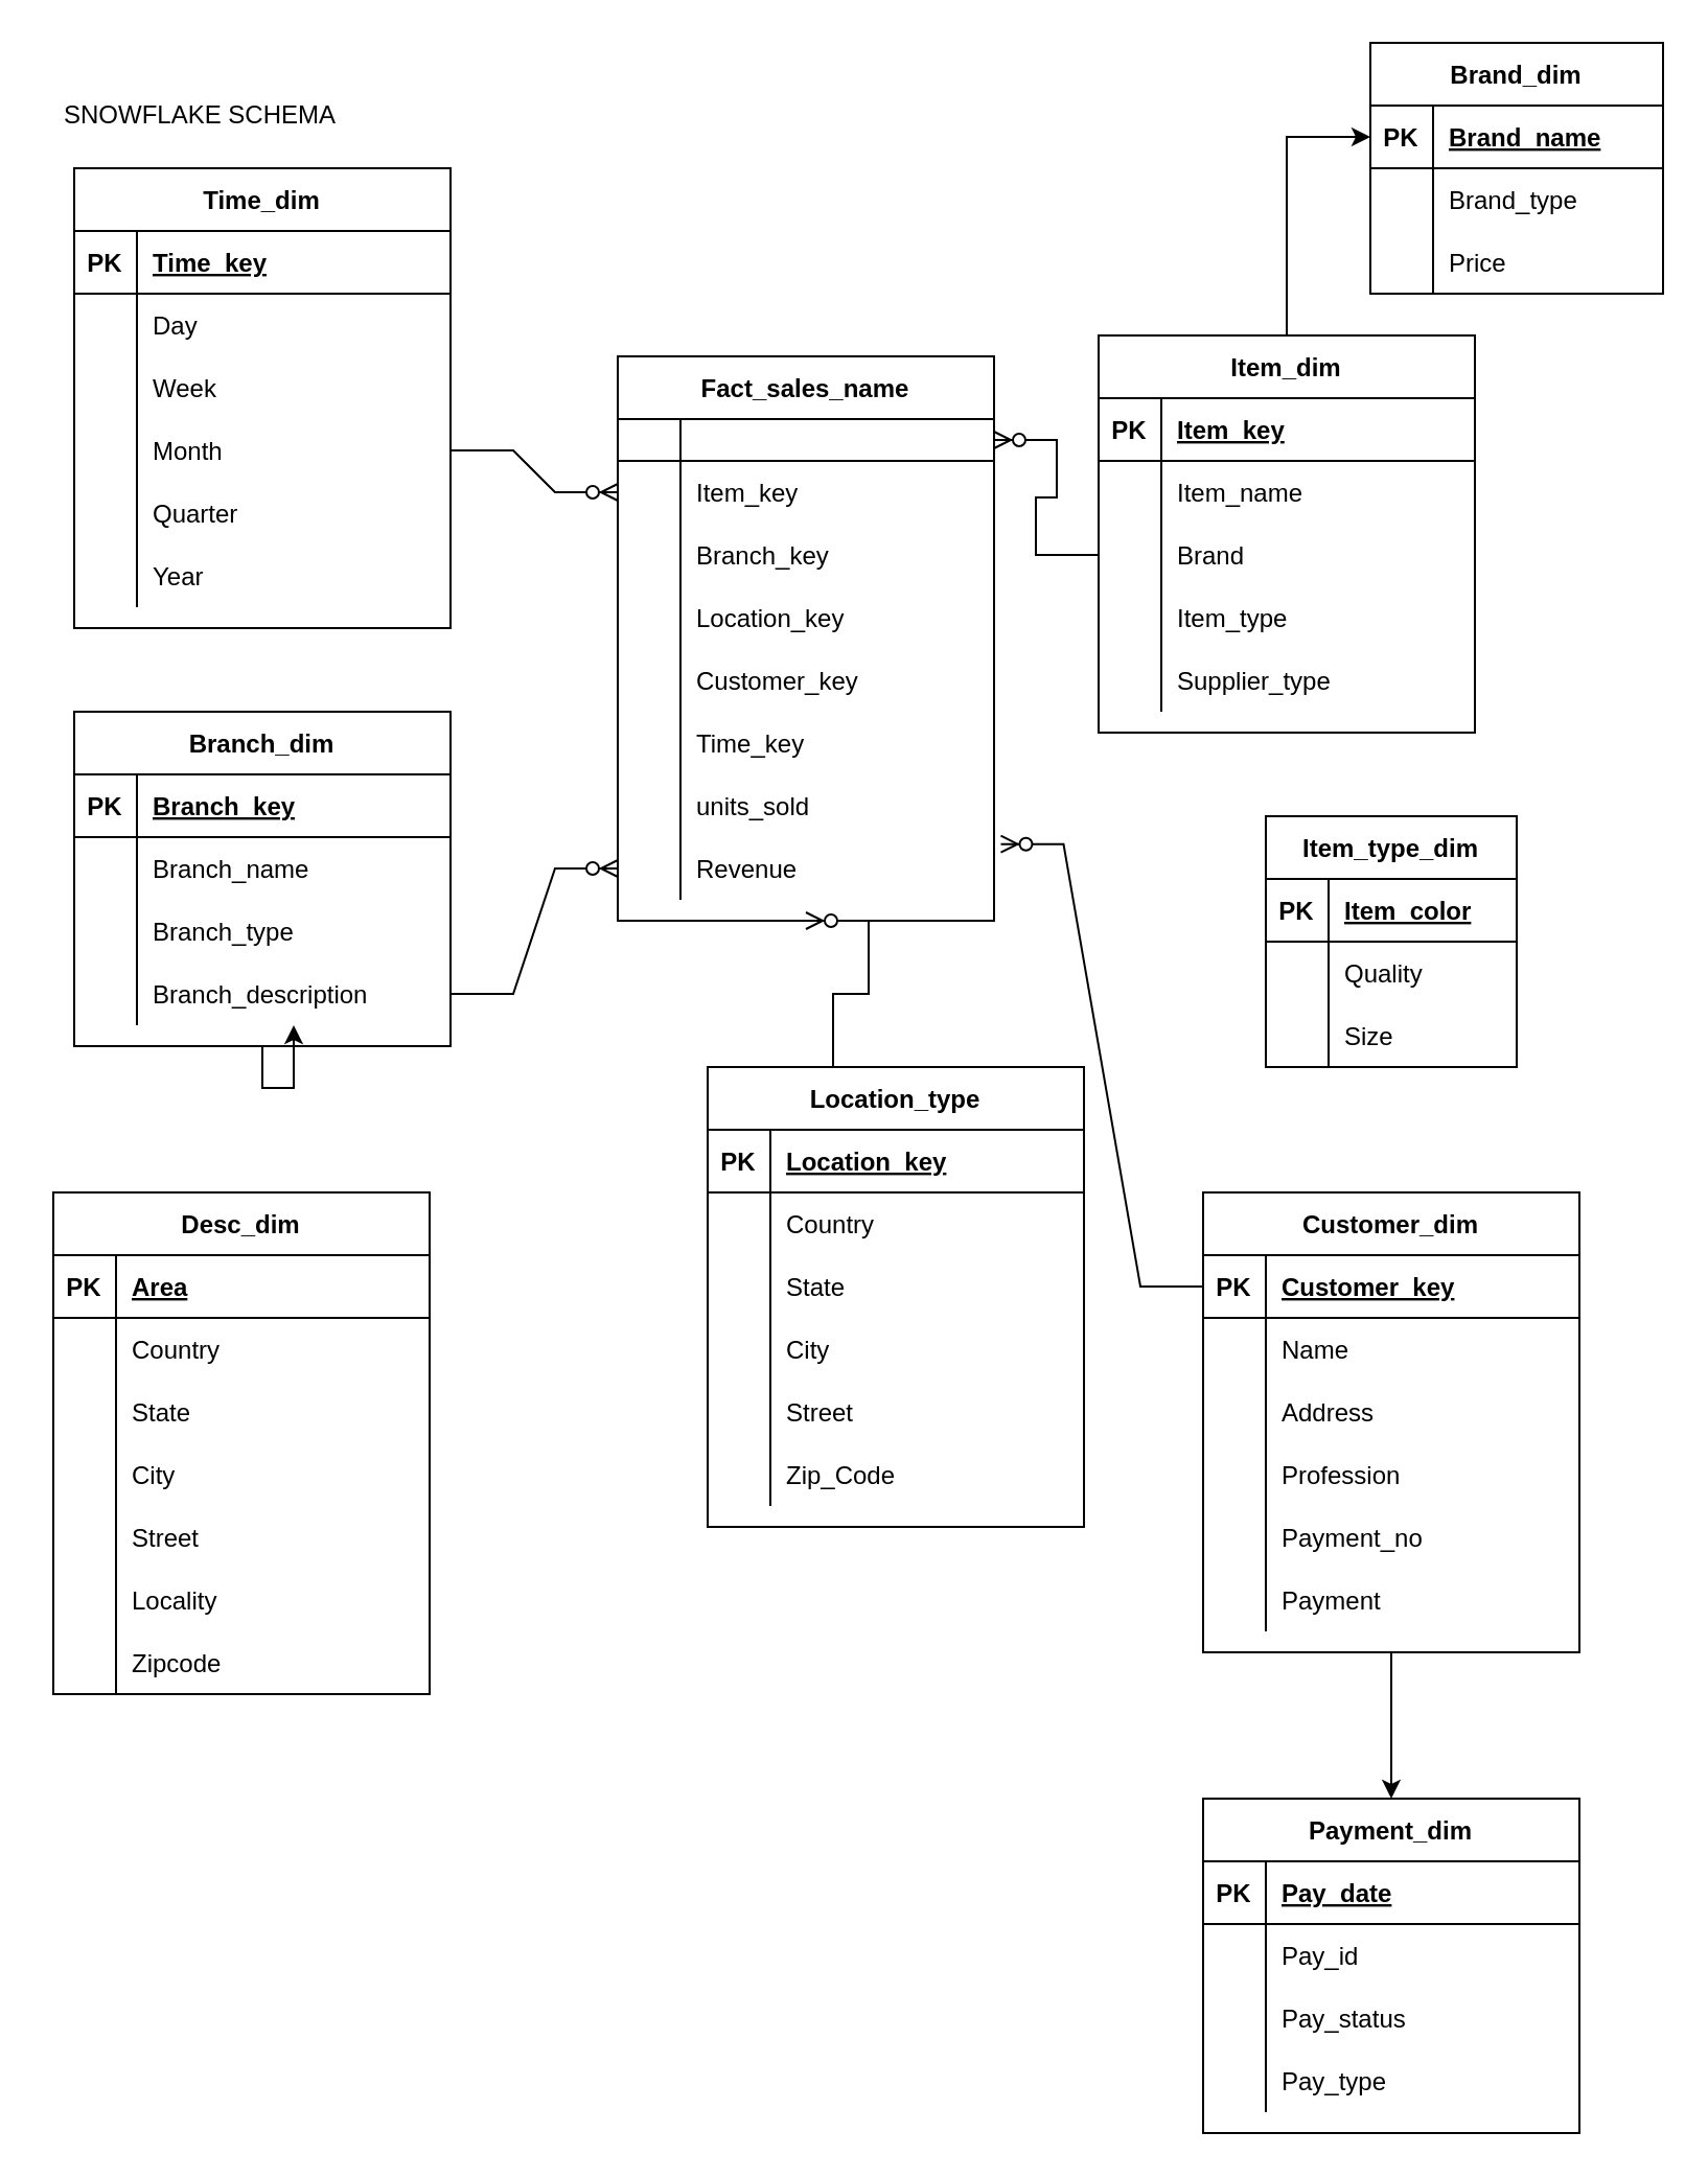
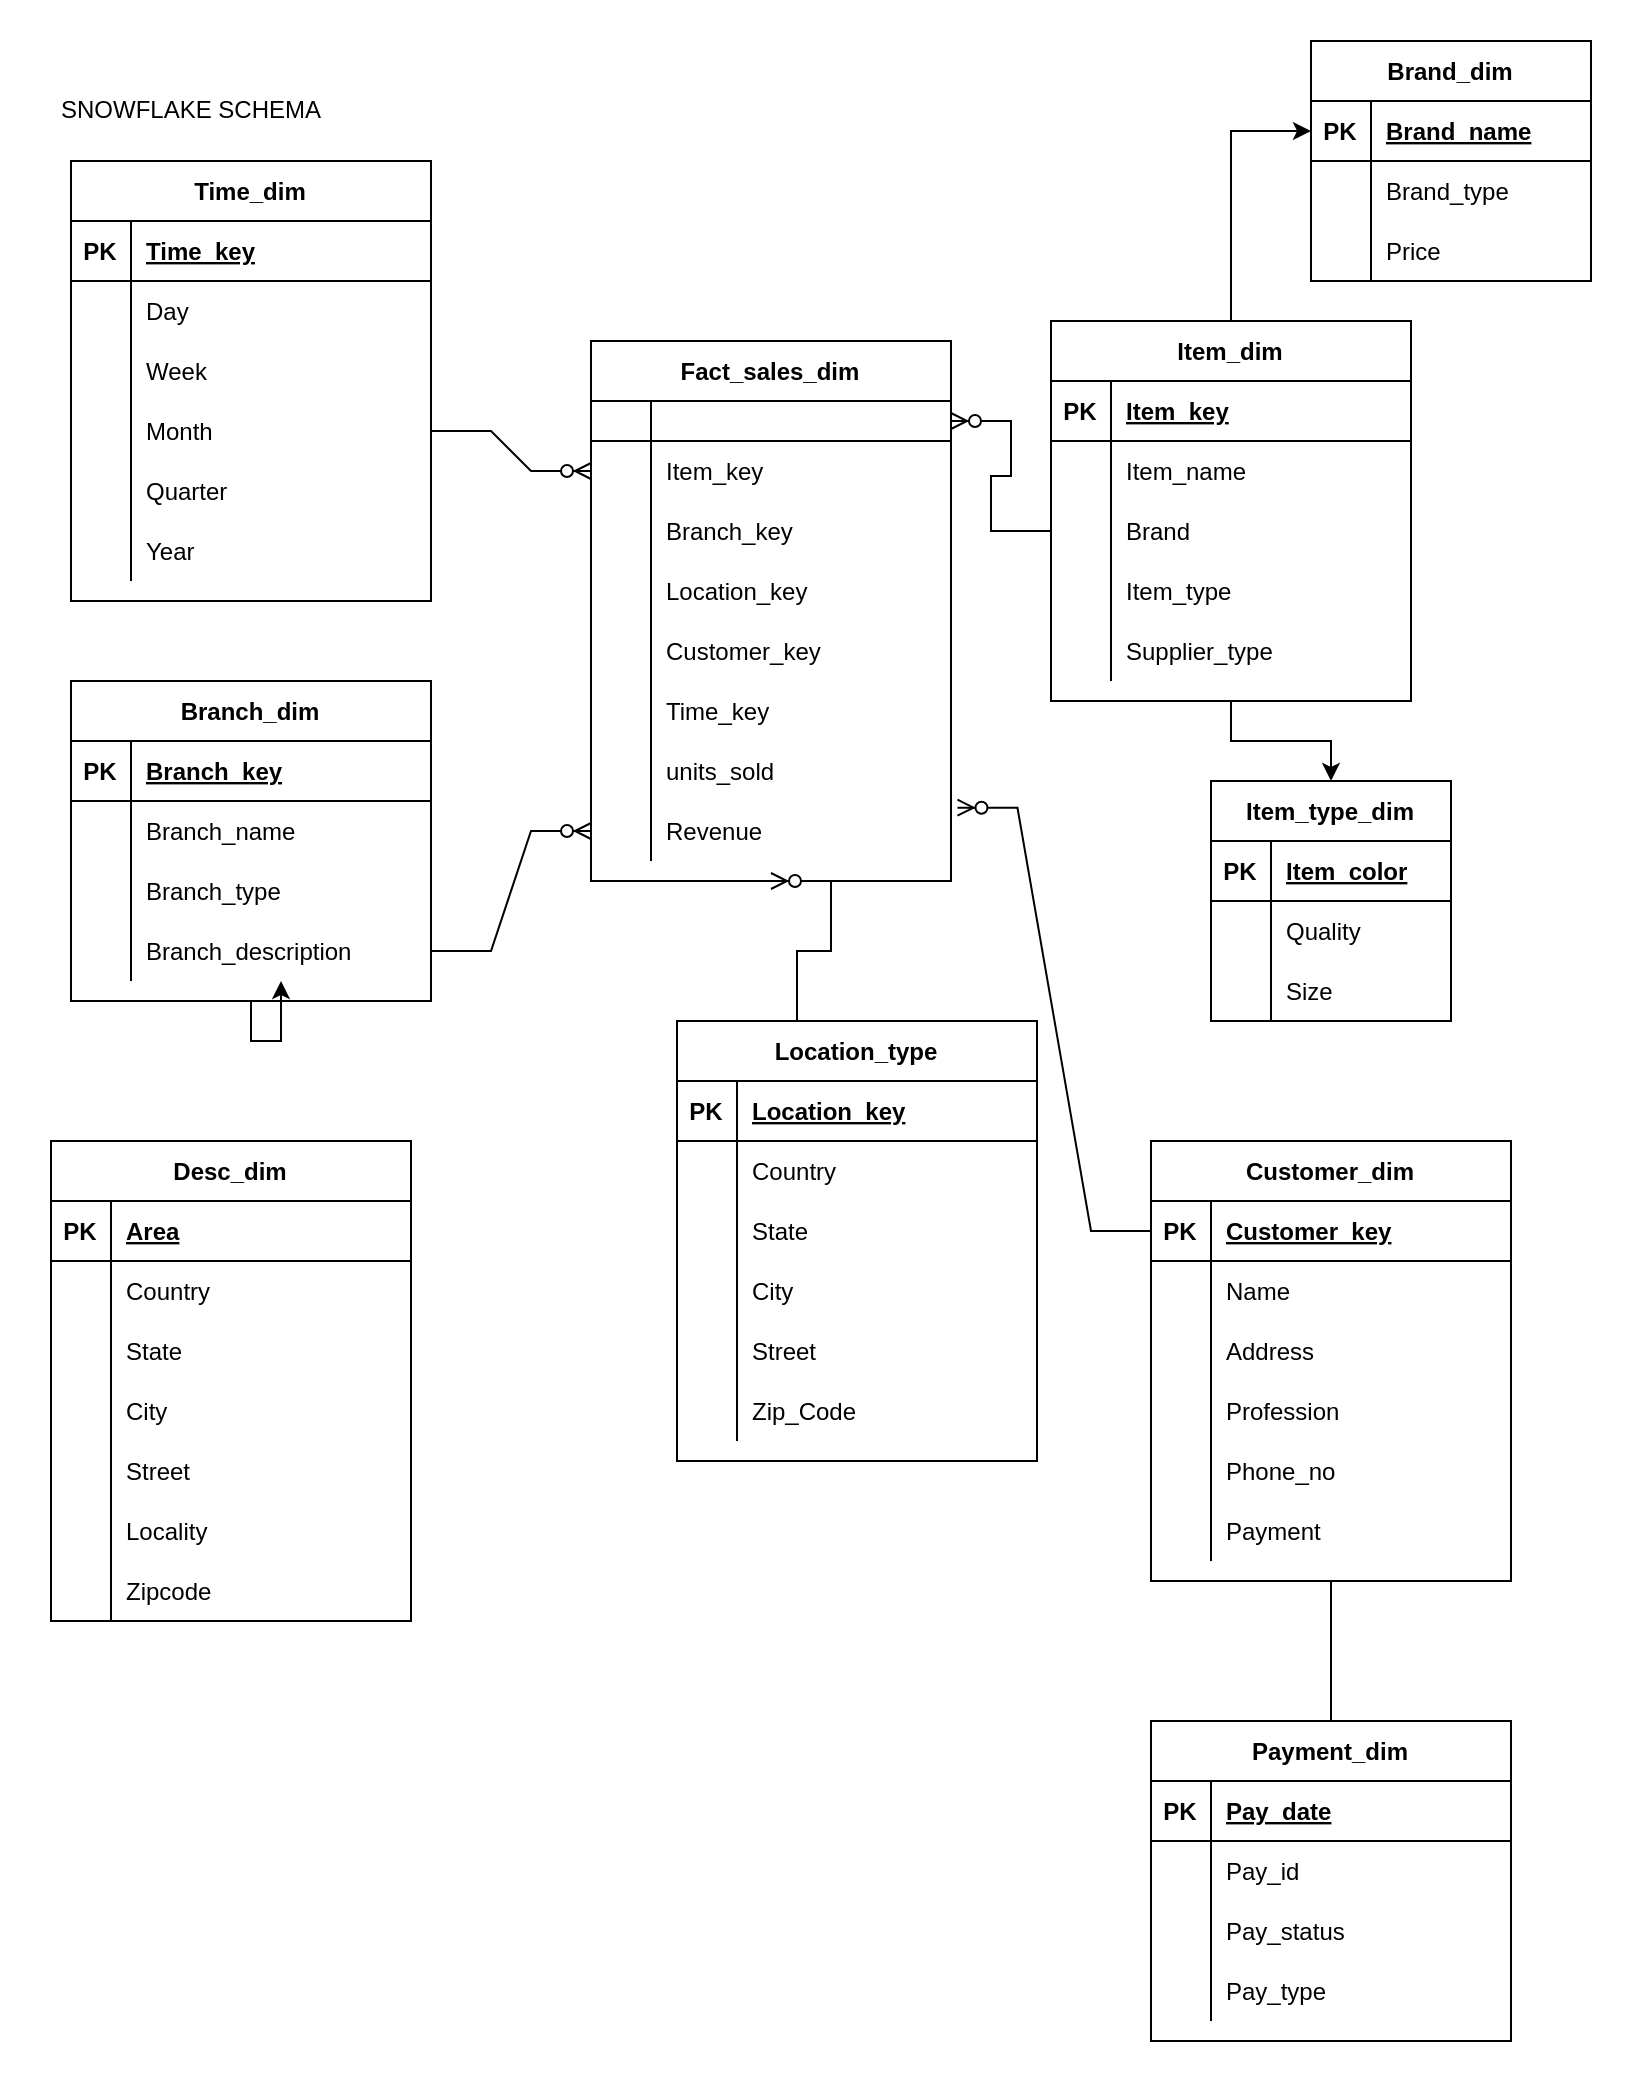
- <mxCell id="35" value="Fact_sales_name" style="shape=table;startSize=30;container=1;collapsible=1;childLayout=tableLayout;fixedRows=1;rowLines=0;fontStyle=1;align=center;resizeLast=1;" parent="1" vertex="1"><mxGeometry x="295" y="170" width="180" height="270" as="geometry" /></mxCell>
+ <mxCell id="35" value="Fact_sales_dim" style="shape=table;startSize=30;container=1;collapsible=1;childLayout=tableLayout;fixedRows=1;rowLines=0;fontStyle=1;align=center;resizeLast=1;" parent="1" vertex="1"><mxGeometry x="295" y="170" width="180" height="270" as="geometry" /></mxCell>
+ <mxCell id="61" style="edgeStyle=orthogonalEdgeStyle;rounded=0;orthogonalLoop=1;jettySize=auto;html=1;" parent="1" source="62" target="168" edge="1"><mxGeometry relative="1" as="geometry" /></mxCell>
- <mxCell id="94" value="Payment_no" style="shape=partialRectangle;connectable=0;fillColor=none;top=0;left=0;bottom=0;right=0;align=left;spacingLeft=6;overflow=hidden;" parent="92" vertex="1"><mxGeometry x="30" width="150" height="30" as="geometry"><mxRectangle width="150" height="30" as="alternateBounds" /></mxGeometry></mxCell>
+ <mxCell id="94" value="Phone_no" style="shape=partialRectangle;connectable=0;fillColor=none;top=0;left=0;bottom=0;right=0;align=left;spacingLeft=6;overflow=hidden;" parent="92" vertex="1"><mxGeometry x="30" width="150" height="30" as="geometry"><mxRectangle width="150" height="30" as="alternateBounds" /></mxGeometry></mxCell>
- <mxCell id="78" style="edgeStyle=orthogonalEdgeStyle;rounded=0;orthogonalLoop=1;jettySize=auto;html=1;entryX=0.5;entryY=0;entryDx=0;entryDy=0;" parent="1" source="79" target="145" edge="1"><mxGeometry relative="1" as="geometry" /></mxCell>
+ <mxCell id="78" style="edgeStyle=orthogonalEdgeStyle;rounded=0;orthogonalLoop=1;jettySize=auto;html=1;entryX=0.5;entryY=0;entryDx=0;entryDy=0;endArrow=none;" parent="1" source="79" target="145" edge="1"><mxGeometry relative="1" as="geometry" /></mxCell>
